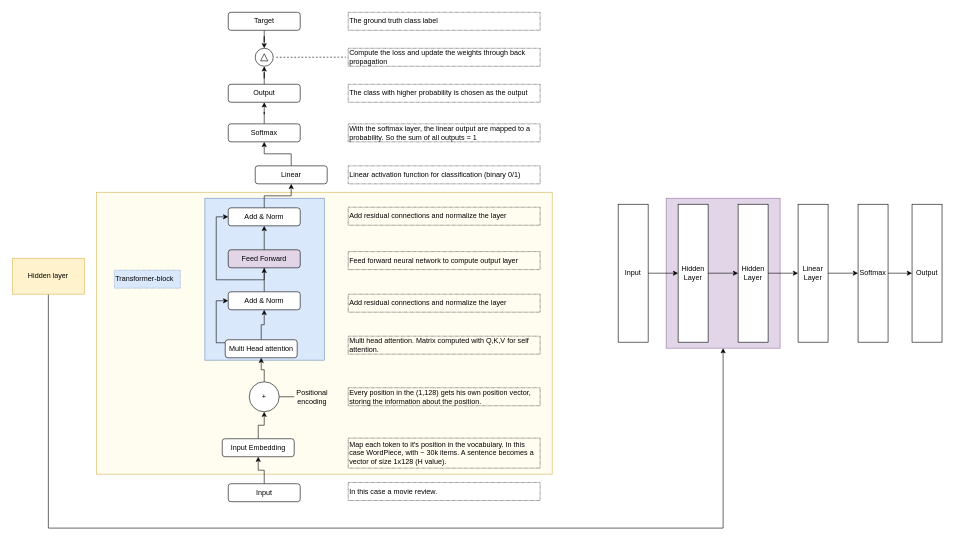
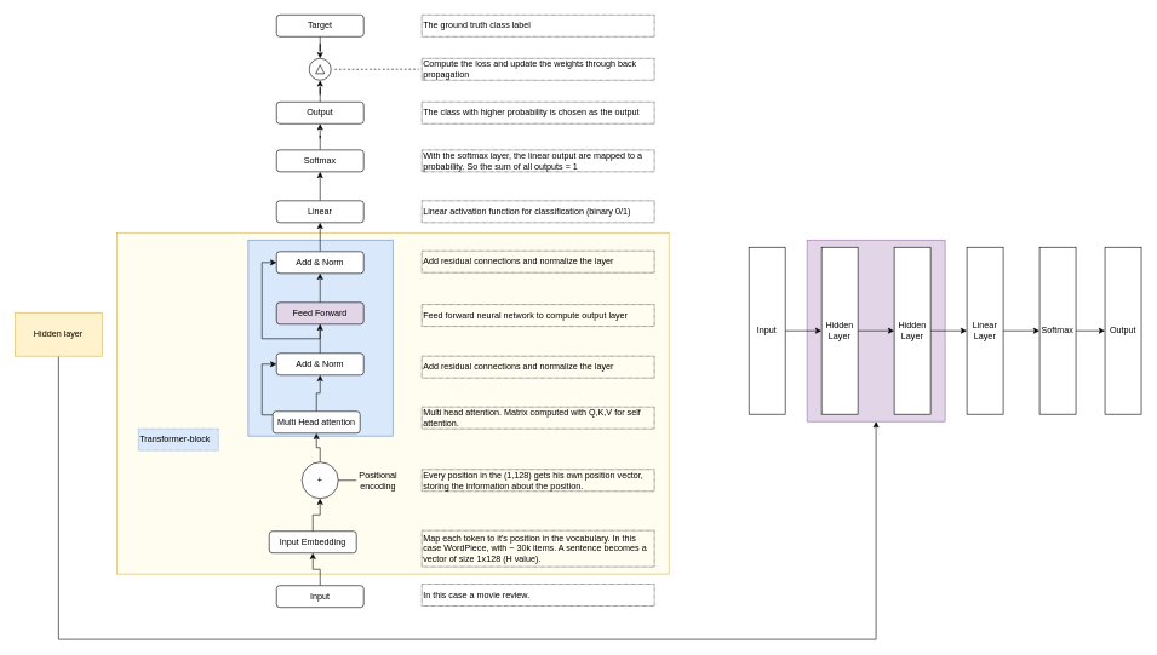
- <mxCell id="17" value="Linear" style="rounded=1;whiteSpace=wrap;html=1;" vertex="1" parent="13"><mxGeometry x="424.91" y="276" width="120" height="30" as="geometry" /></mxCell>
+ <mxCell id="17" value="Linear" style="rounded=1;whiteSpace=wrap;html=1;" vertex="1" parent="13"><mxGeometry x="379.91" y="276" width="120" height="30" as="geometry" /></mxCell>
- <mxCell id="54" value="Transformer-block" style="text;html=1;align=left;verticalAlign=middle;whiteSpace=wrap;rounded=0;strokeColor=#6c8ebf;dashed=1;dashPattern=1 1;fillColor=#dae8fc;" vertex="1" parent="13"><mxGeometry x="190" y="450" width="110" height="30" as="geometry" /></mxCell>
+ <mxCell id="54" value="Transformer-block" style="text;html=1;align=left;verticalAlign=middle;whiteSpace=wrap;rounded=0;strokeColor=#6c8ebf;dashed=1;dashPattern=1 1;fillColor=#dae8fc;" vertex="1" parent="13"><mxGeometry x="190" y="590" width="110" height="30" as="geometry" /></mxCell>
